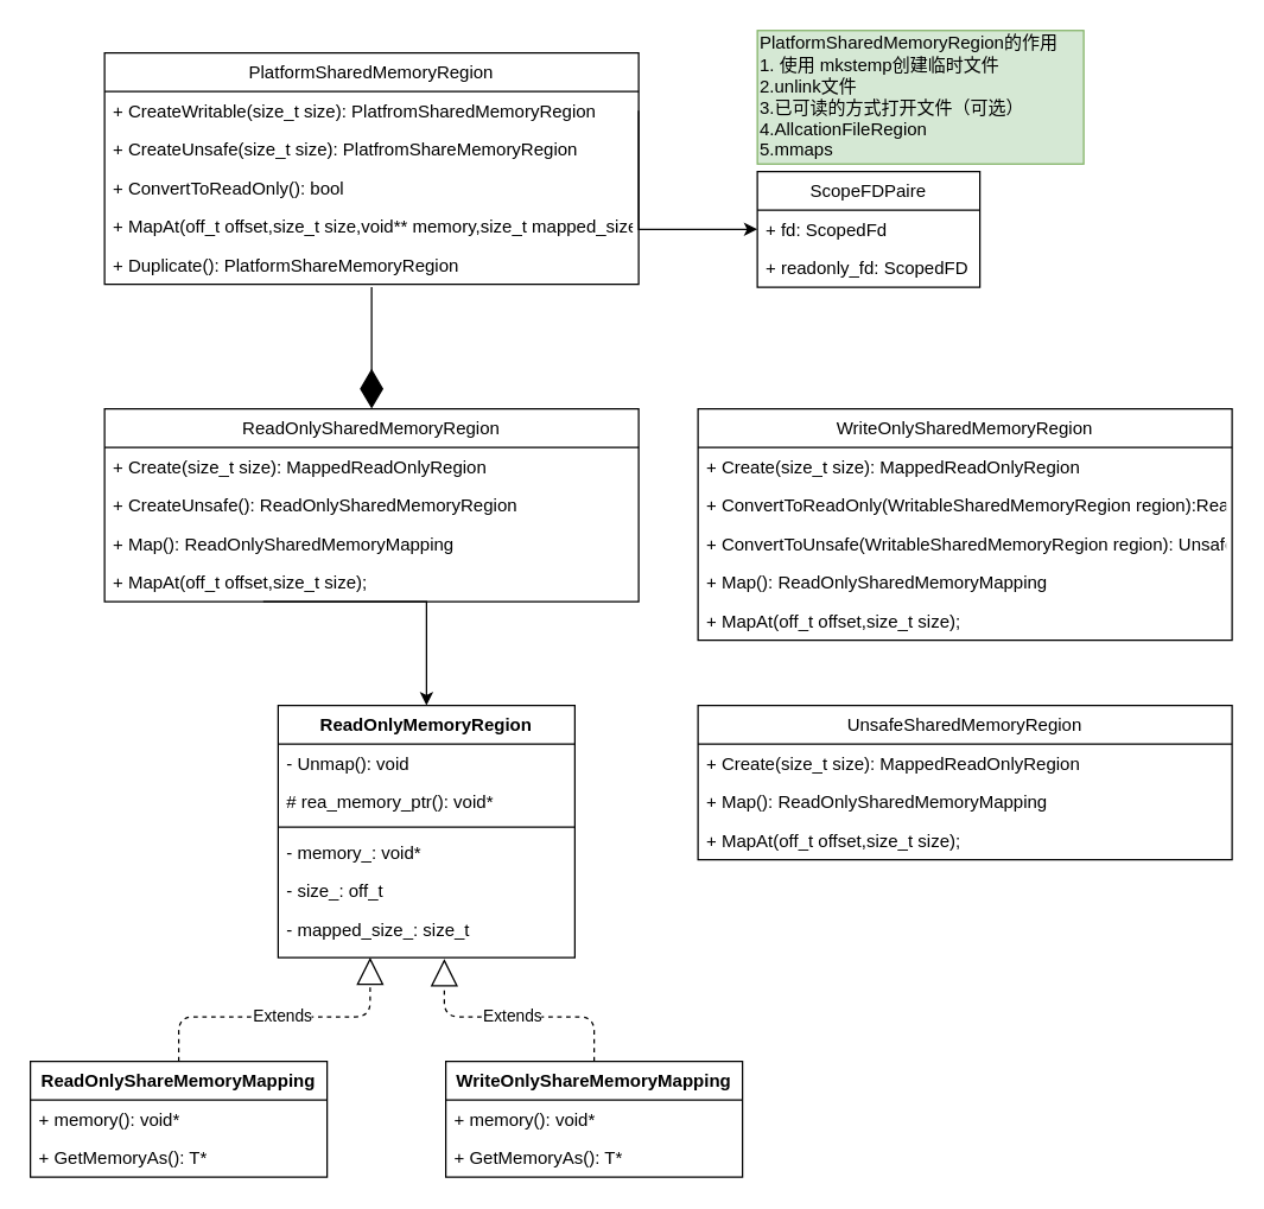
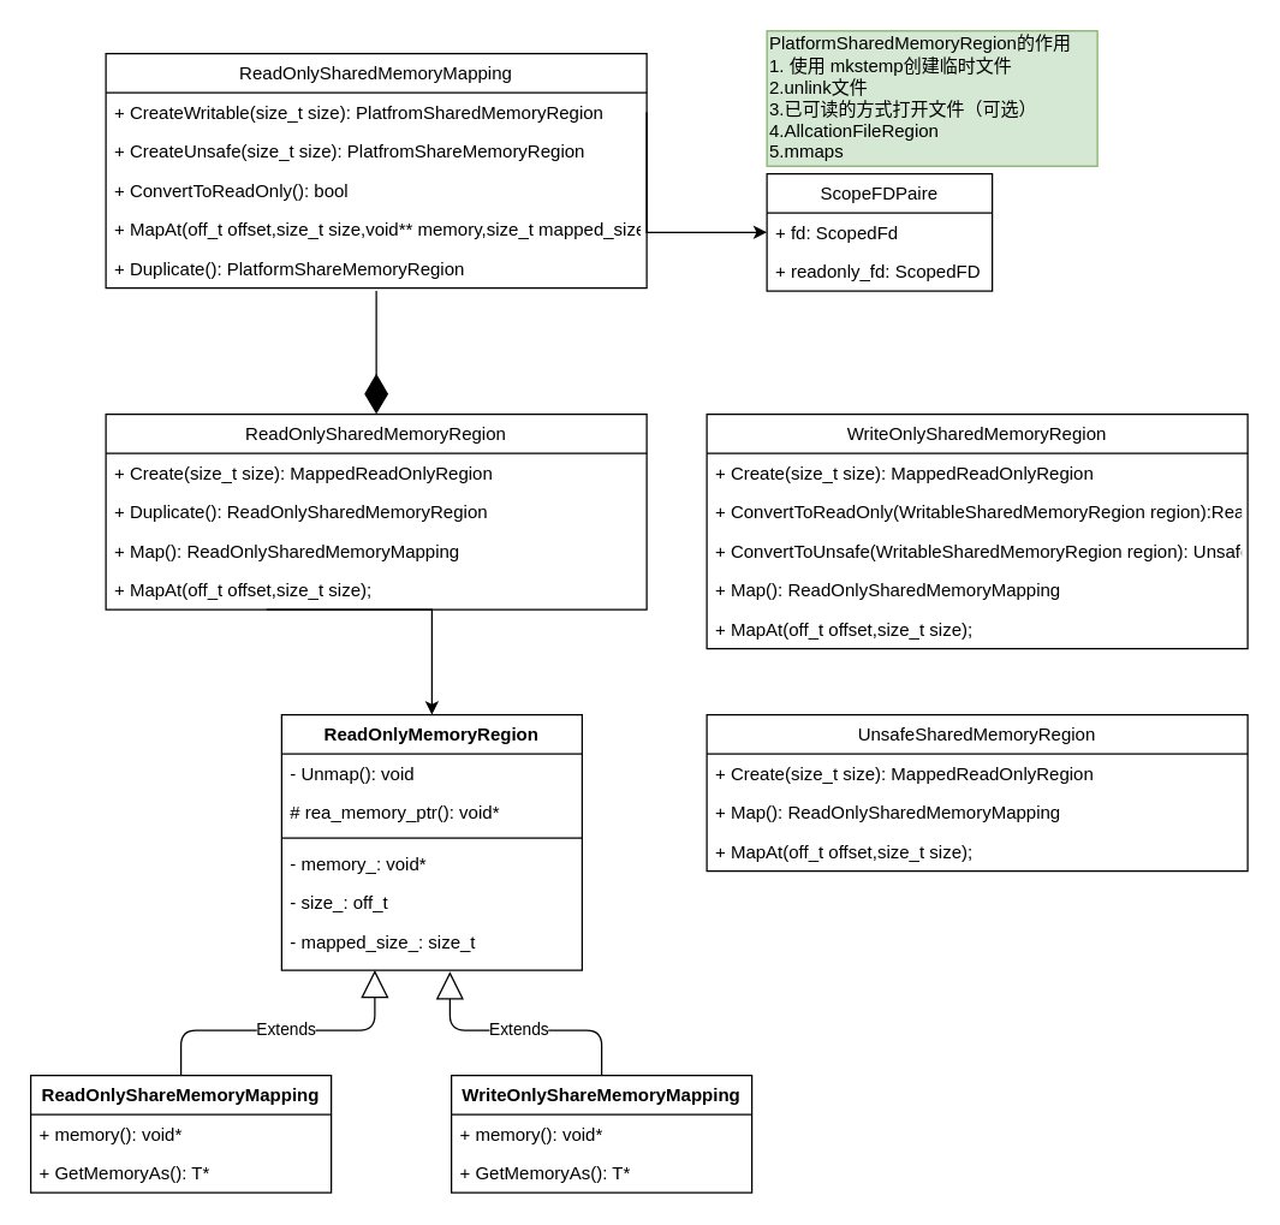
- <mxCell id="2" value="PlatformSharedMemoryRegion" style="swimlane;fontStyle=0;childLayout=stackLayout;horizontal=1;startSize=26;fillColor=none;horizontalStack=0;resizeParent=1;resizeParentMax=0;resizeLast=0;collapsible=1;marginBottom=0;" parent="1" vertex="1"><mxGeometry x="70" y="35" width="360" height="156" as="geometry" /></mxCell>
+ <mxCell id="2" value="ReadOnlySharedMemoryMapping" style="swimlane;fontStyle=0;childLayout=stackLayout;horizontal=1;startSize=26;fillColor=none;horizontalStack=0;resizeParent=1;resizeParentMax=0;resizeLast=0;collapsible=1;marginBottom=0;" parent="1" vertex="1"><mxGeometry x="70" y="35" width="360" height="156" as="geometry" /></mxCell>
- <mxCell id="11" value="+ CreateUnsafe(): ReadOnlySharedMemoryRegion" style="text;strokeColor=none;fillColor=none;align=left;verticalAlign=top;spacingLeft=4;spacingRight=4;overflow=hidden;rotatable=0;points=[[0,0.5],[1,0.5]];portConstraint=eastwest;" parent="9" vertex="1"><mxGeometry y="52" width="360" height="26" as="geometry" /></mxCell>
+ <mxCell id="11" value="+ Duplicate(): ReadOnlySharedMemoryRegion" style="text;strokeColor=none;fillColor=none;align=left;verticalAlign=top;spacingLeft=4;spacingRight=4;overflow=hidden;rotatable=0;points=[[0,0.5],[1,0.5]];portConstraint=eastwest;" parent="9" vertex="1"><mxGeometry y="52" width="360" height="26" as="geometry" /></mxCell>
- <mxCell id="15" value="Extends" style="endArrow=block;endSize=16;endFill=0;html=1;entryX=0.31;entryY=1;entryDx=0;entryDy=0;entryPerimeter=0;exitX=0.5;exitY=0;exitDx=0;exitDy=0;dashed=1;" parent="1" source="28" target="40" edge="1"><mxGeometry width="160" relative="1" as="geometry"><mxPoint x="300" y="735" as="sourcePoint" /><mxPoint x="460" y="735" as="targetPoint" /><Array as="points"><mxPoint x="120" y="685" /><mxPoint x="249" y="685" /></Array></mxGeometry></mxCell>
+ <mxCell id="15" value="Extends" style="endArrow=block;endSize=16;endFill=0;html=1;entryX=0.31;entryY=1;entryDx=0;entryDy=0;entryPerimeter=0;exitX=0.5;exitY=0;exitDx=0;exitDy=0;" parent="1" source="28" target="40" edge="1"><mxGeometry width="160" relative="1" as="geometry"><mxPoint x="300" y="735" as="sourcePoint" /><mxPoint x="460" y="735" as="targetPoint" /><Array as="points"><mxPoint x="120" y="685" /><mxPoint x="249" y="685" /></Array></mxGeometry></mxCell>
- <mxCell id="16" value="Extends" style="endArrow=block;endSize=16;endFill=0;html=1;exitX=0.5;exitY=0;exitDx=0;exitDy=0;entryX=0.56;entryY=1.031;entryDx=0;entryDy=0;entryPerimeter=0;dashed=1;" parent="1" source="31" target="40" edge="1"><mxGeometry width="160" relative="1" as="geometry"><mxPoint x="300" y="735" as="sourcePoint" /><mxPoint x="299" y="635" as="targetPoint" /><Array as="points"><mxPoint x="400" y="685" /><mxPoint x="299" y="685" /></Array></mxGeometry></mxCell>
+ <mxCell id="16" value="Extends" style="endArrow=block;endSize=16;endFill=0;html=1;exitX=0.5;exitY=0;exitDx=0;exitDy=0;entryX=0.56;entryY=1.031;entryDx=0;entryDy=0;entryPerimeter=0;" parent="1" source="31" target="40" edge="1"><mxGeometry width="160" relative="1" as="geometry"><mxPoint x="300" y="735" as="sourcePoint" /><mxPoint x="299" y="635" as="targetPoint" /><Array as="points"><mxPoint x="400" y="685" /><mxPoint x="299" y="685" /></Array></mxGeometry></mxCell>
